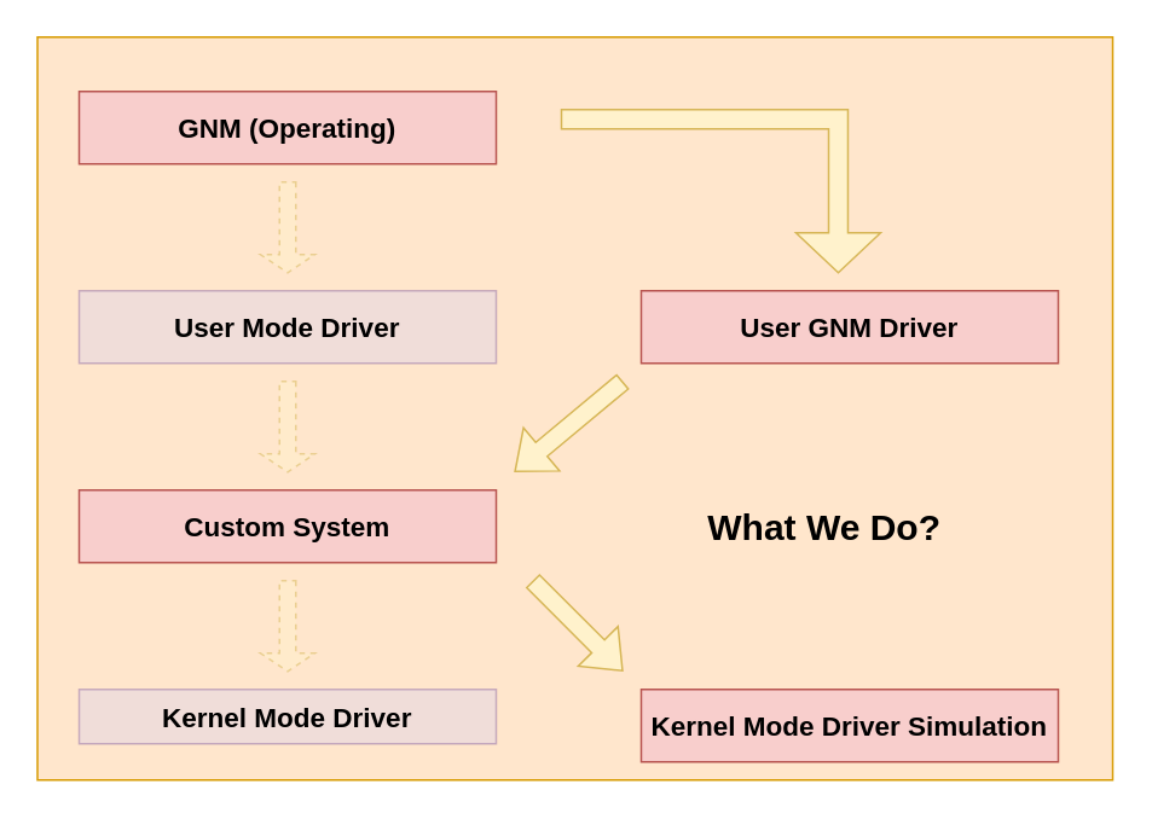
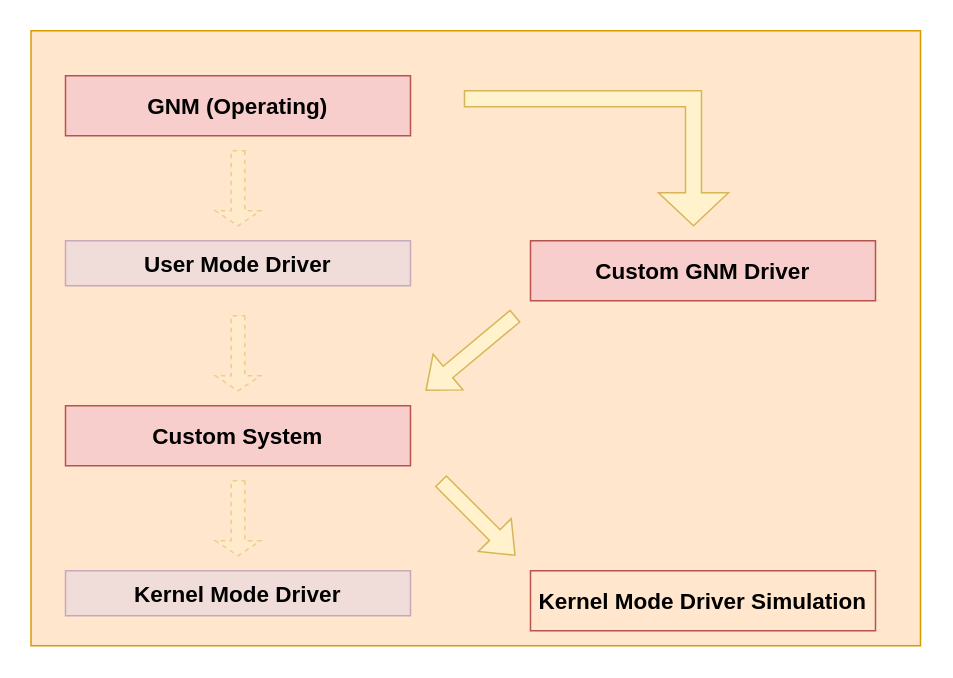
- <mxCell id="4" value="User Mode Driver" style="rounded=0;whiteSpace=wrap;html=1;fontSize=15;fontStyle=1;fillColor=#e1d5e7;strokeColor=#9673a6;opacity=50;" parent="1" vertex="1"><mxGeometry x="43" y="160" width="230" height="40" as="geometry" /></mxCell>
+ <mxCell id="4" value="User Mode Driver" style="rounded=0;whiteSpace=wrap;html=1;fontSize=15;fontStyle=1;fillColor=#e1d5e7;strokeColor=#9673a6;opacity=50;" parent="1" vertex="1"><mxGeometry x="43" y="160" width="230" height="30" as="geometry" /></mxCell>
- <mxCell id="11" value="User GNM Driver" style="rounded=0;whiteSpace=wrap;html=1;fontSize=15;fontStyle=1;fillColor=#f8cecc;strokeColor=#b85450;" vertex="1" parent="1"><mxGeometry x="353" y="160" width="230" height="40" as="geometry" /></mxCell>
+ <mxCell id="11" value="Custom GNM Driver" style="rounded=0;whiteSpace=wrap;html=1;fontSize=15;fontStyle=1;fillColor=#f8cecc;strokeColor=#b85450;" vertex="1" parent="1"><mxGeometry x="353" y="160" width="230" height="40" as="geometry" /></mxCell>
- <mxCell id="7" value="What We Do?" style="text;html=1;align=left;verticalAlign=middle;whiteSpace=wrap;rounded=0;fontStyle=1;fontSize=20;" parent="1" vertex="1"><mxGeometry x="388" y="275" width="160" height="30" as="geometry" /></mxCell>
- <mxCell id="12" value="Kernel Mode Driver Simulation" style="rounded=0;whiteSpace=wrap;html=1;fontSize=15;fontStyle=1;fillColor=#f8cecc;strokeColor=#b85450;" vertex="1" parent="1"><mxGeometry x="353" y="380" width="230" height="40" as="geometry" /></mxCell>
+ <mxCell id="12" value="Kernel Mode Driver Simulation" style="rounded=0;whiteSpace=wrap;html=1;fontSize=15;fontStyle=1;fillColor=#ffe6cc;strokeColor=#b85450;" vertex="1" parent="1"><mxGeometry x="353" y="380" width="230" height="40" as="geometry" /></mxCell>
